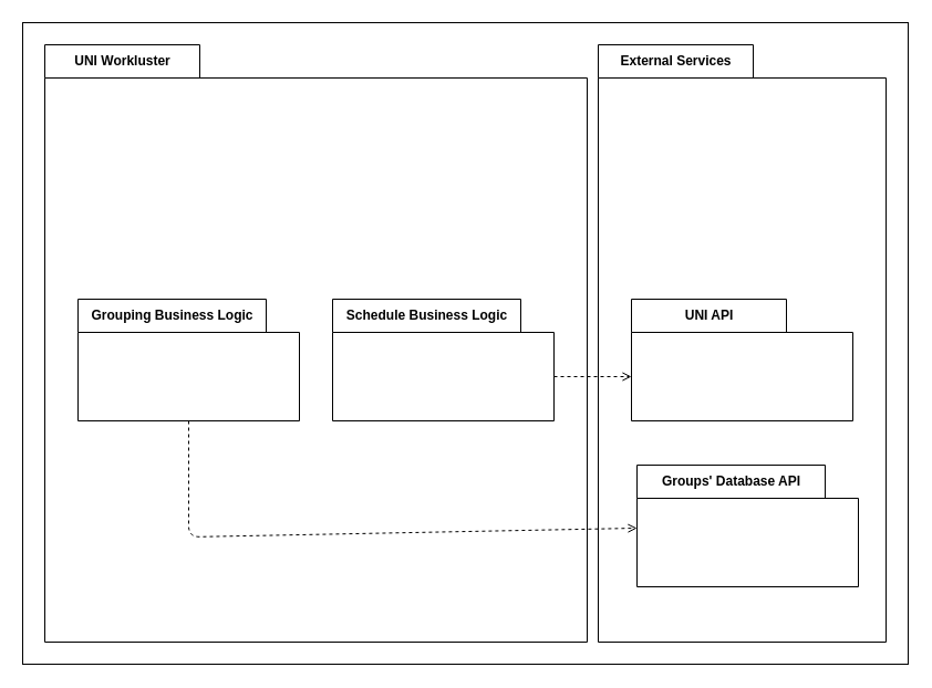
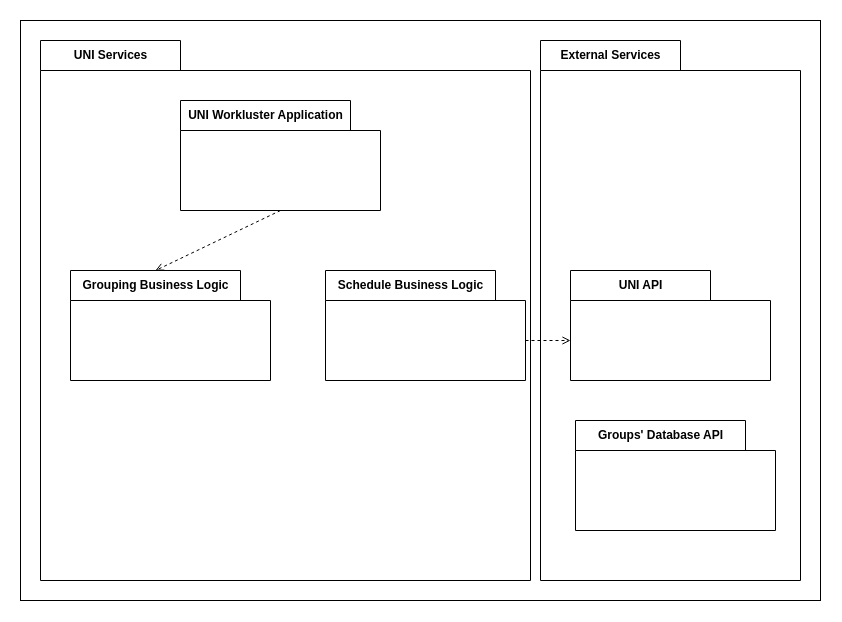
- <mxCell id="7" value="UNI Workluster" style="shape=folder;fontStyle=1;tabWidth=140;tabHeight=30;tabPosition=left;html=1;boundedLbl=1;labelInHeader=1;container=1;collapsible=0;recursiveResize=0;" parent="3" vertex="1"><mxGeometry width="490" height="540" as="geometry" /></mxCell>
+ <mxCell id="7" value="UNI Services" style="shape=folder;fontStyle=1;tabWidth=140;tabHeight=30;tabPosition=left;html=1;boundedLbl=1;labelInHeader=1;container=1;collapsible=0;recursiveResize=0;" parent="3" vertex="1"><mxGeometry width="490" height="540" as="geometry" /></mxCell>
+ <mxCell id="10" value="UNI Workluster Application" style="shape=folder;fontStyle=1;tabWidth=170;tabHeight=30;tabPosition=left;html=1;boundedLbl=1;labelInHeader=1;container=1;collapsible=0;recursiveResize=0;" parent="7" vertex="1"><mxGeometry x="140" y="60" width="200" height="110" as="geometry" /></mxCell>
+ <mxCell id="9" style="edgeStyle=none;html=1;dashed=1;endArrow=open;endFill=0;entryX=0;entryY=0;entryDx=85;entryDy=0;entryPerimeter=0;exitX=0.5;exitY=1;exitDx=0;exitDy=0;exitPerimeter=0;" parent="7" source="10" target="8" edge="1"><mxGeometry relative="1" as="geometry" /></mxCell>
- <mxCell id="11" value="Schedule Business Logic" style="shape=folder;fontStyle=1;tabWidth=170;tabHeight=30;tabPosition=left;html=1;boundedLbl=1;labelInHeader=1;container=1;collapsible=0;recursiveResize=0;" parent="7" vertex="1"><mxGeometry x="260" y="230" width="200" height="110" as="geometry" /></mxCell>
+ <mxCell id="11" value="Schedule Business Logic" style="shape=folder;fontStyle=1;tabWidth=170;tabHeight=30;tabPosition=left;html=1;boundedLbl=1;labelInHeader=1;container=1;collapsible=0;recursiveResize=0;" parent="7" vertex="1"><mxGeometry x="285" y="230" width="200" height="110" as="geometry" /></mxCell>
- <mxCell id="13" style="edgeStyle=none;html=1;exitX=0.5;exitY=1;exitDx=0;exitDy=0;exitPerimeter=0;dashed=1;endArrow=open;endFill=0;" parent="3" source="8" target="6" edge="1"><mxGeometry relative="1" as="geometry"><Array as="points"><mxPoint x="130" y="445" /></Array></mxGeometry></mxCell>
